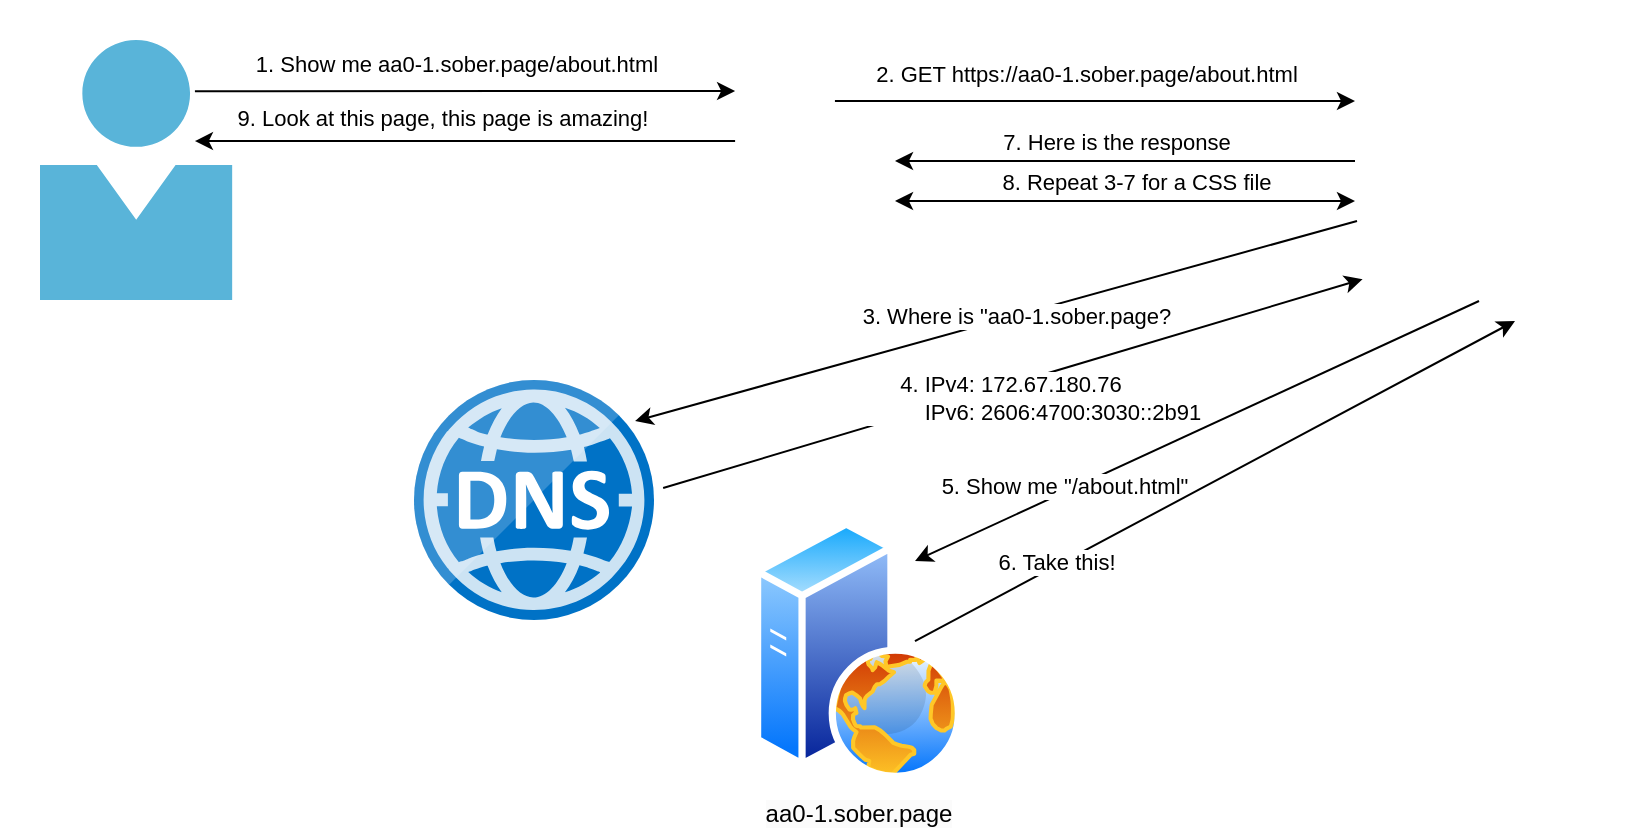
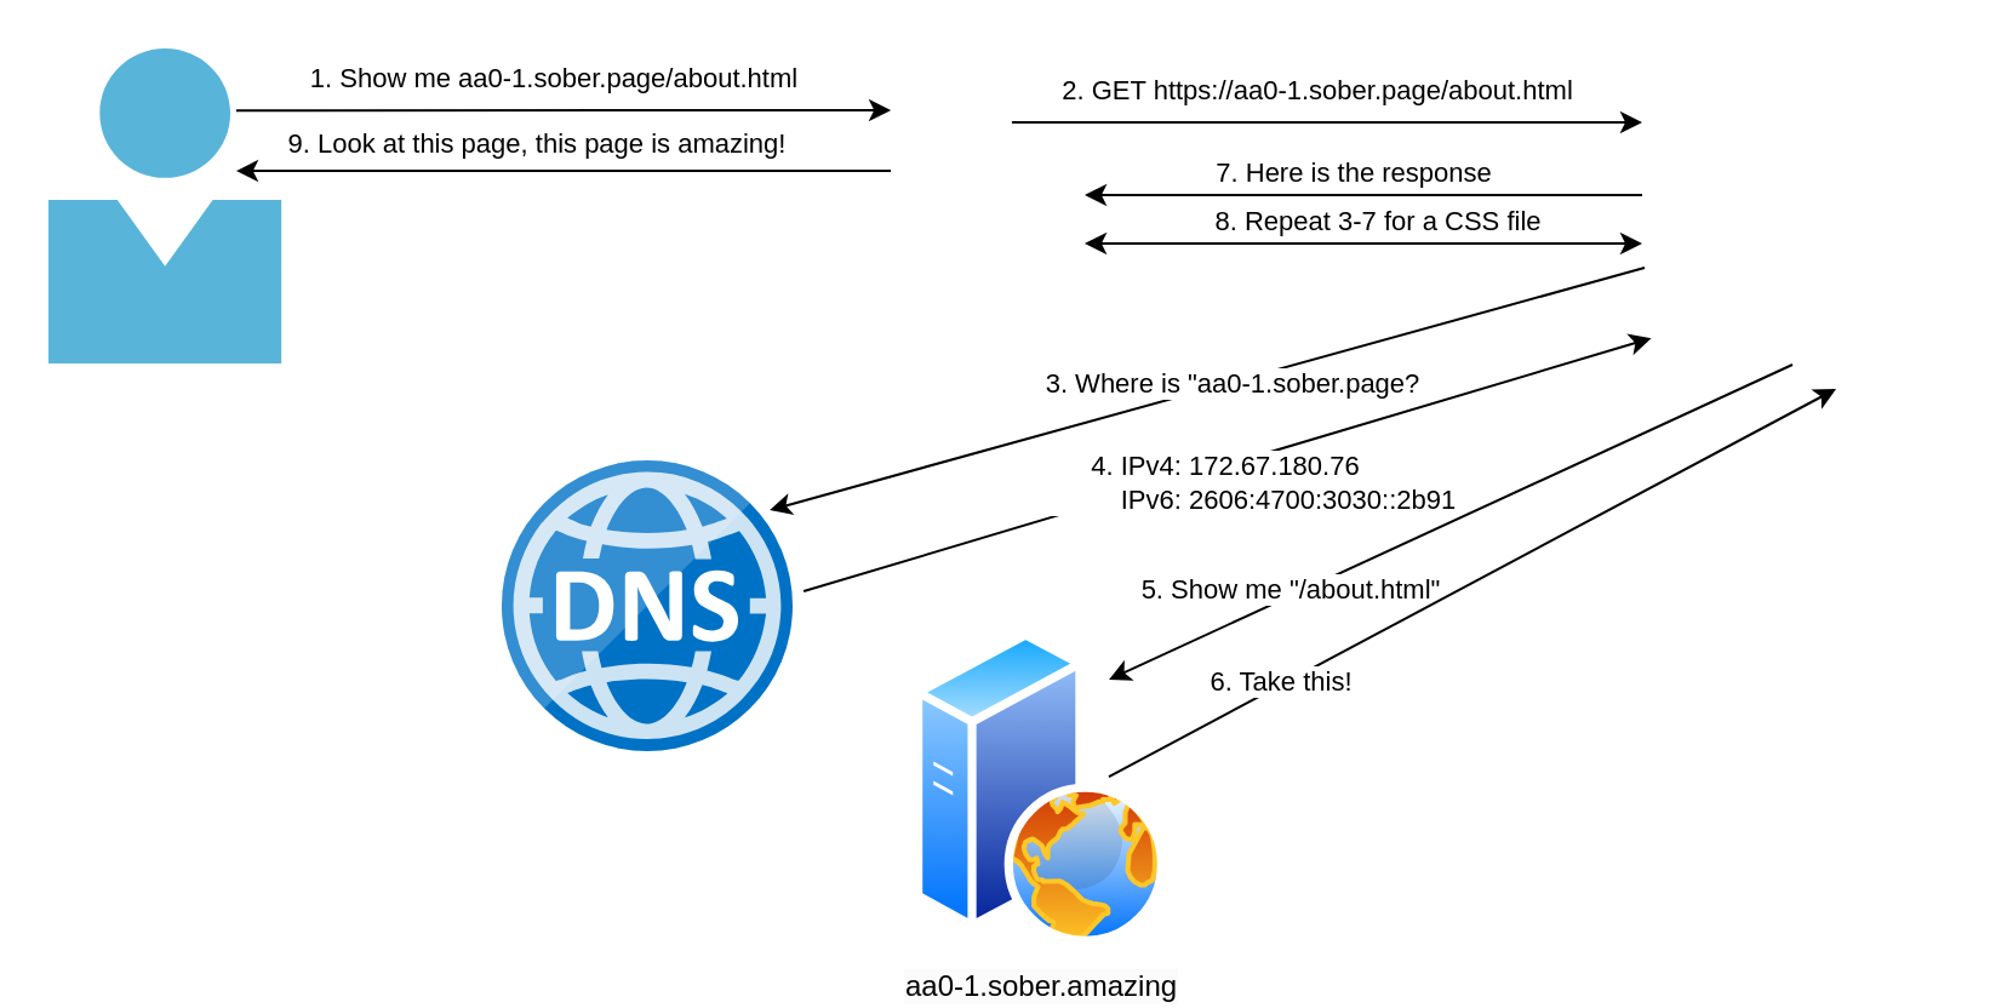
- <mxCell id="22" value="&lt;span style=&quot;background-color: rgb(251, 251, 251);&quot;&gt;aa0-1.sober.page&lt;/span&gt;" style="image;aspect=fixed;perimeter=ellipsePerimeter;html=1;align=center;shadow=0;dashed=0;spacingTop=3;image=img/lib/active_directory/web_server.svg;" vertex="1" parent="1"><mxGeometry x="377" y="260" width="104" height="130" as="geometry" /></mxCell>
+ <mxCell id="22" value="&lt;span style=&quot;background-color: rgb(251, 251, 251);&quot;&gt;aa0-1.sober.amazing&lt;/span&gt;" style="image;aspect=fixed;perimeter=ellipsePerimeter;html=1;align=center;shadow=0;dashed=0;spacingTop=3;image=img/lib/active_directory/web_server.svg;" vertex="1" parent="1"><mxGeometry x="377" y="260" width="104" height="130" as="geometry" /></mxCell>
